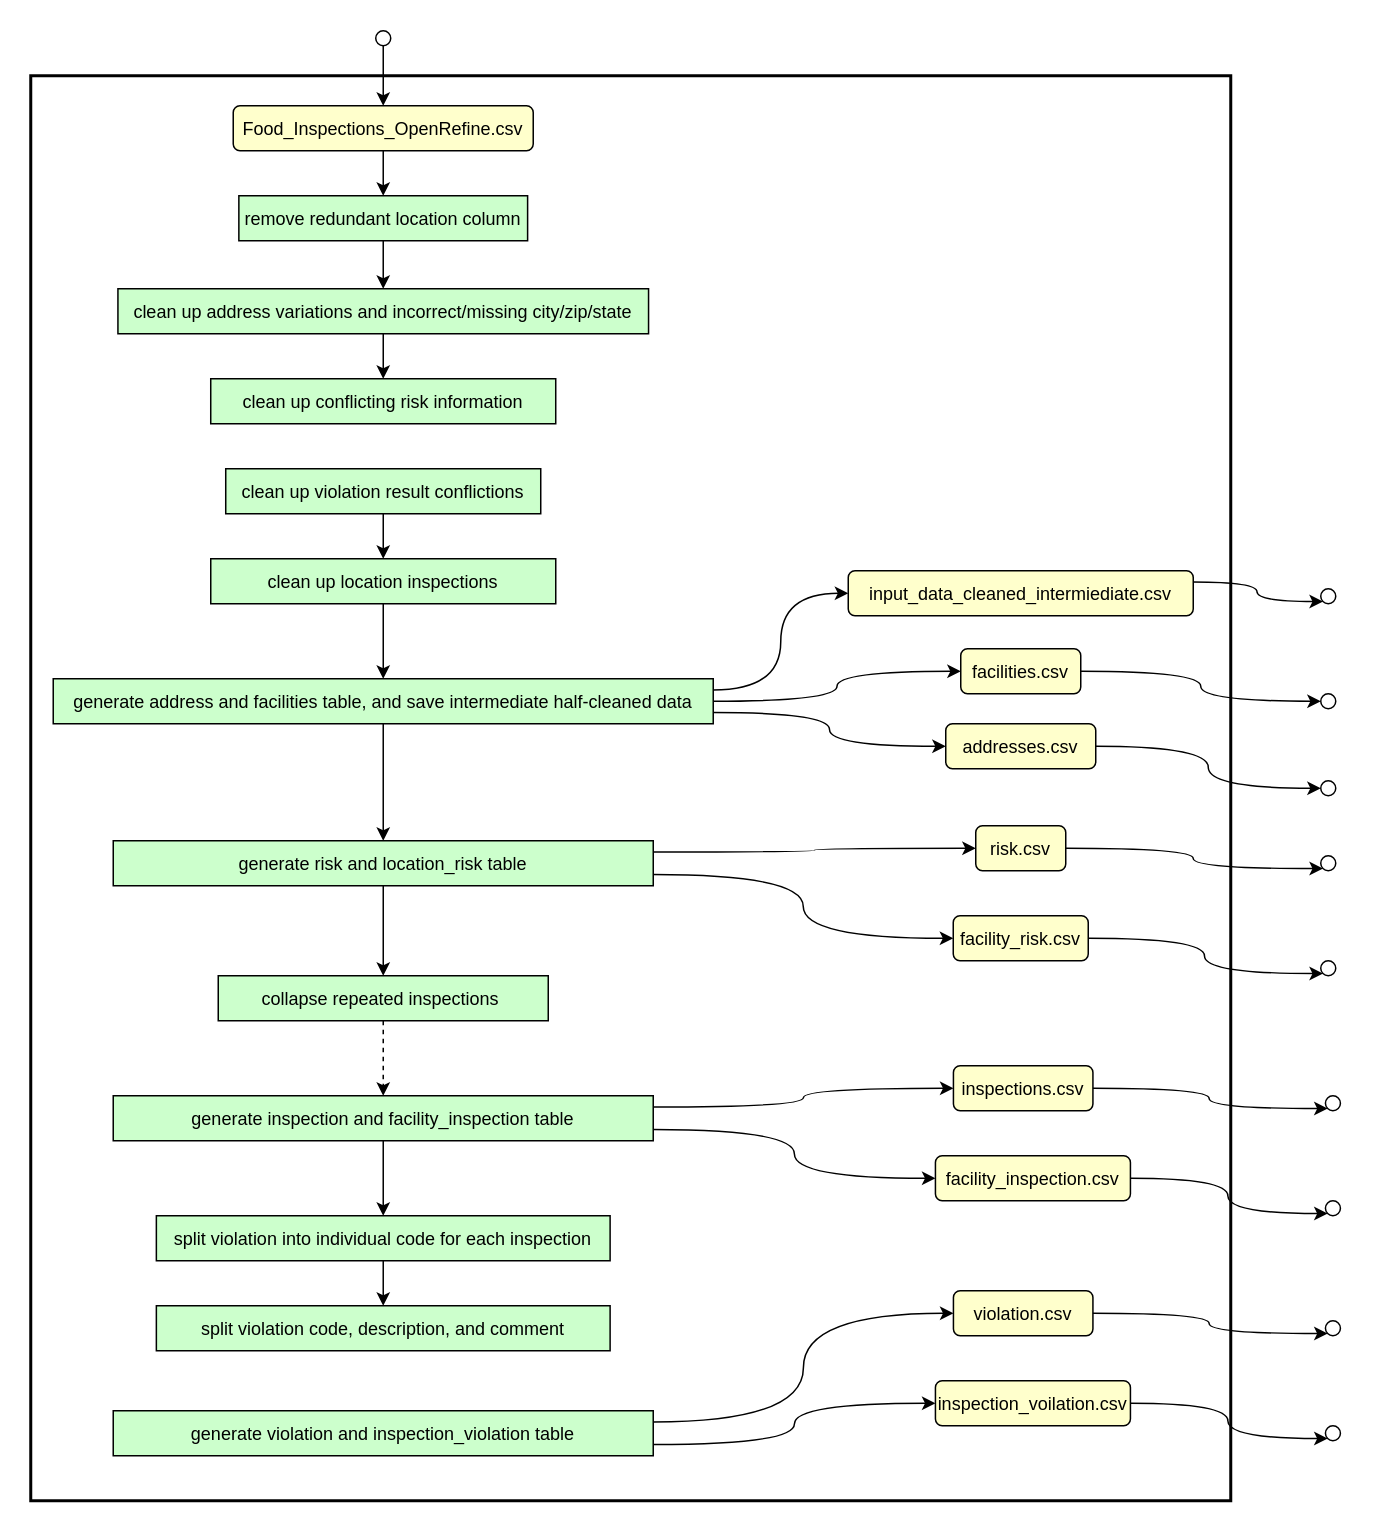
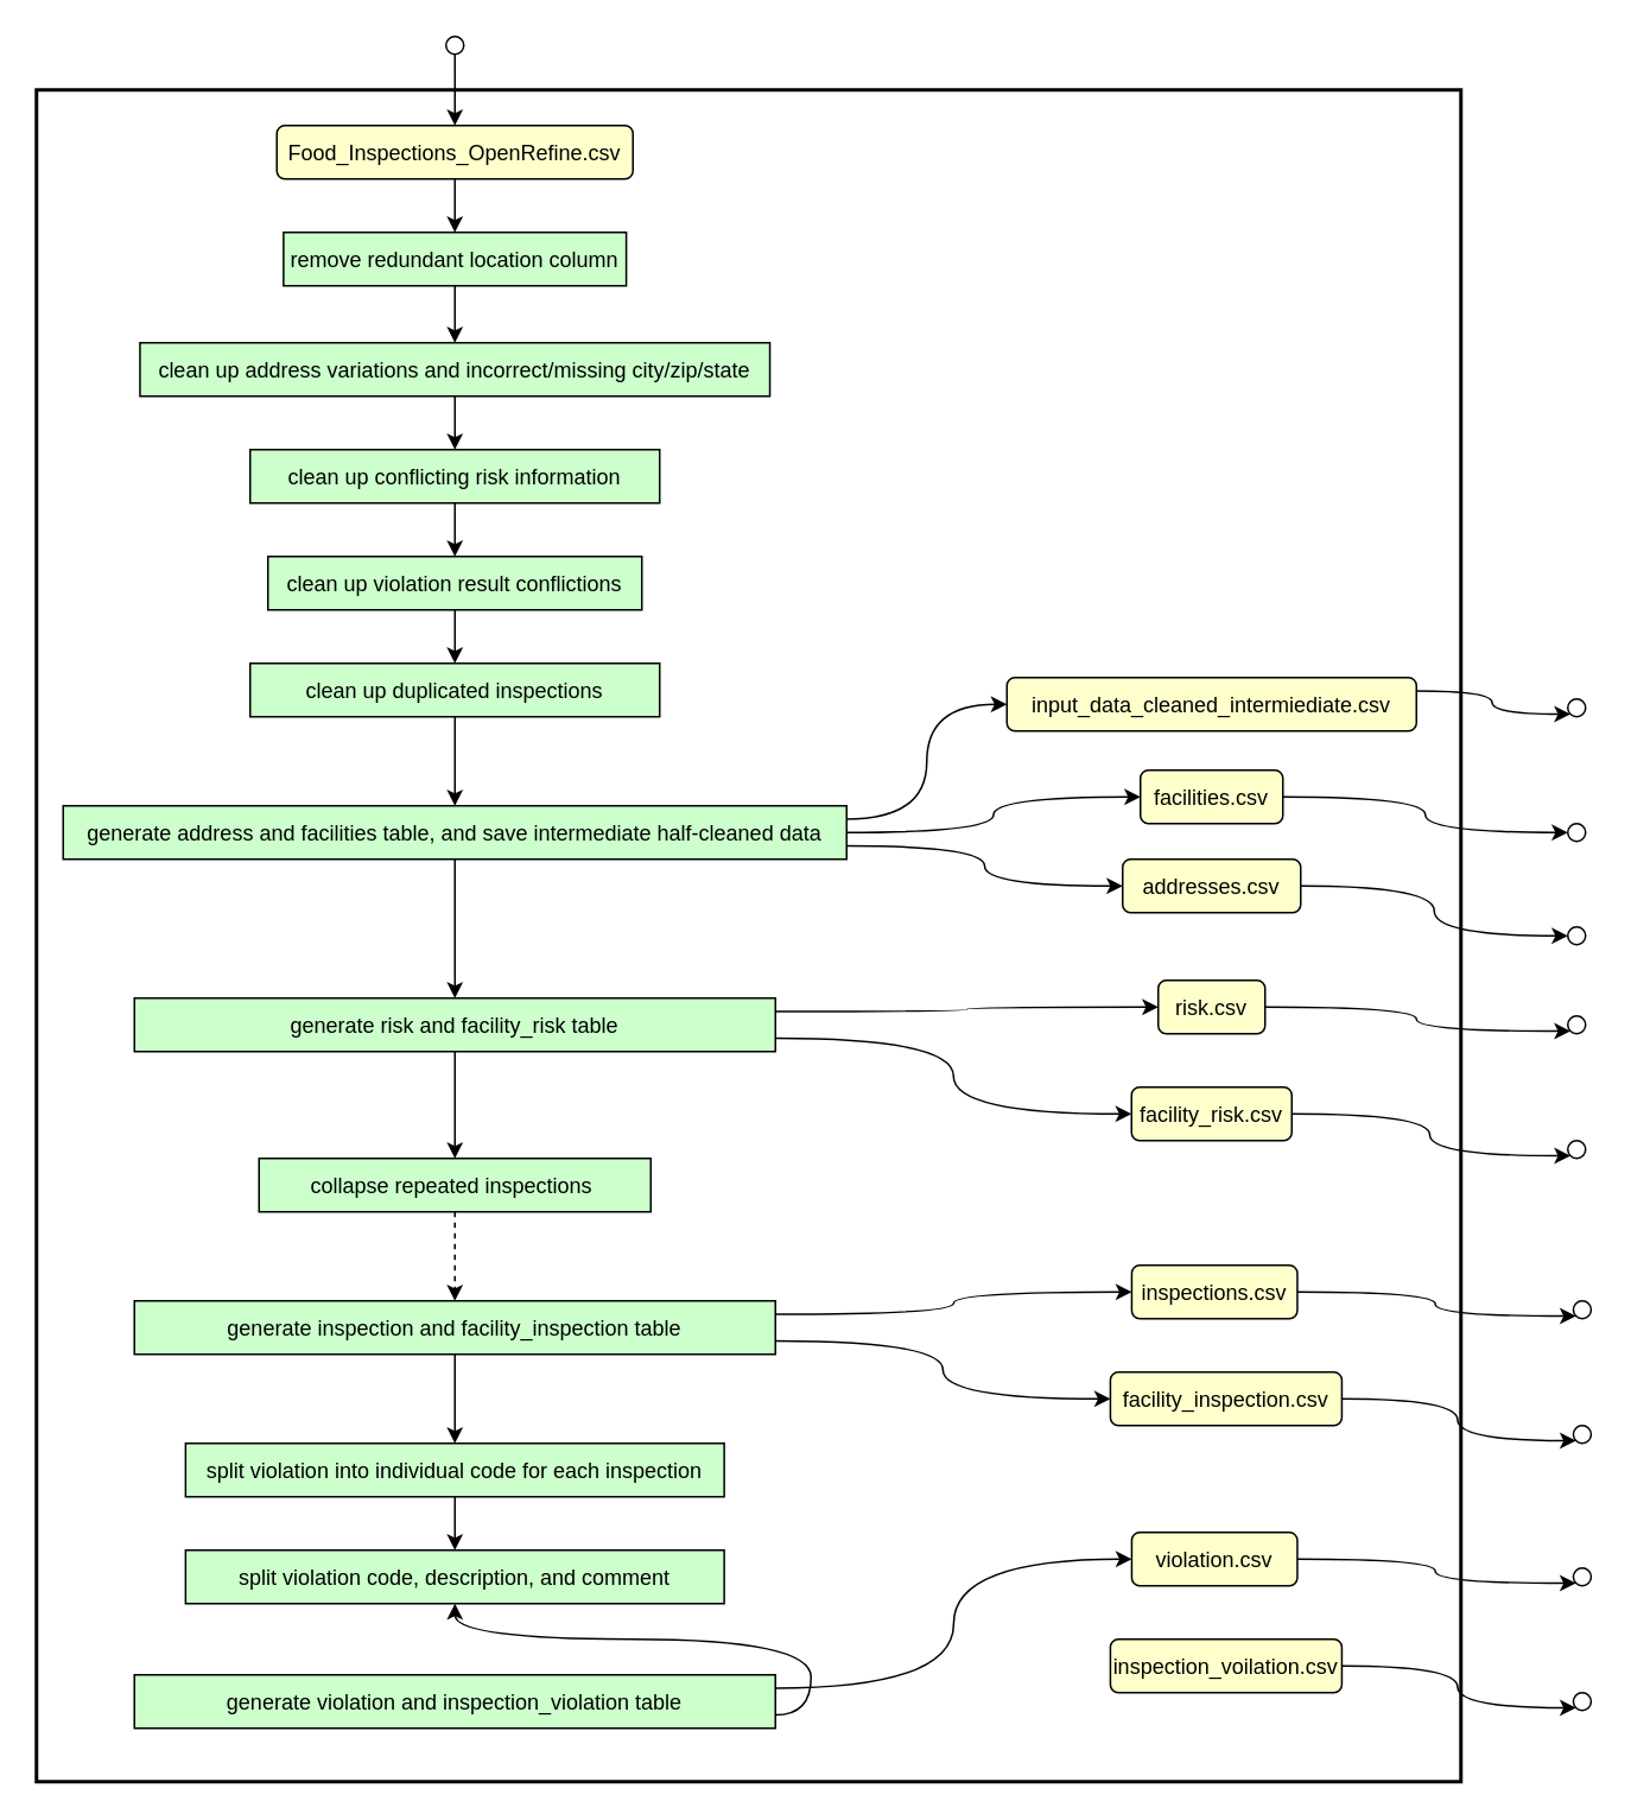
+ <mxCell id="31" style="edgeStyle=none;rounded=0;orthogonalLoop=1;jettySize=auto;html=1;exitX=0.5;exitY=1;exitDx=0;exitDy=0;entryX=0.5;entryY=0;entryDx=0;entryDy=0;fontSize=15;endArrow=classic;endFill=1;" parent="1" source="32" target="34" edge="1"><mxGeometry relative="1" as="geometry" /></mxCell>
- <mxCell id="36" value="clean up location inspections" style="align=center;verticalAlign=middle;fontStyle=0;strokeWidth=1;fillColor=#CCFFCC;rounded=0;sketch=0;shadow=0;glass=0;spacingTop=2;spacingBottom=2;spacing=2;" parent="1" vertex="1"><mxGeometry x="140" y="372" width="230" height="30" as="geometry" /></mxCell>
+ <mxCell id="36" value="clean up duplicated inspections" style="align=center;verticalAlign=middle;fontStyle=0;strokeWidth=1;fillColor=#CCFFCC;rounded=0;sketch=0;shadow=0;glass=0;spacingTop=2;spacingBottom=2;spacing=2;" parent="1" vertex="1"><mxGeometry x="140" y="372" width="230" height="30" as="geometry" /></mxCell>
- <mxCell id="10" value="generate risk and location_risk table" style="align=center;verticalAlign=middle;fontStyle=0;strokeWidth=1;fillColor=#CCFFCC;rounded=0;sketch=0;shadow=0;glass=0;spacingTop=2;spacingBottom=2;spacing=2;" parent="1" vertex="1"><mxGeometry x="75" y="560" width="360" height="30" as="geometry" /></mxCell>
+ <mxCell id="10" value="generate risk and facility_risk table" style="align=center;verticalAlign=middle;fontStyle=0;strokeWidth=1;fillColor=#CCFFCC;rounded=0;sketch=0;shadow=0;glass=0;spacingTop=2;spacingBottom=2;spacing=2;" parent="1" vertex="1"><mxGeometry x="75" y="560" width="360" height="30" as="geometry" /></mxCell>
- <mxCell id="59" style="edgeStyle=orthogonalEdgeStyle;curved=1;rounded=0;orthogonalLoop=1;jettySize=auto;html=1;exitX=1;exitY=0.75;exitDx=0;exitDy=0;entryX=0;entryY=0.5;entryDx=0;entryDy=0;fontSize=15;endArrow=classic;endFill=1;" parent="1" source="60" target="56" edge="1"><mxGeometry relative="1" as="geometry"><mxPoint x="638.12" y="995" as="targetPoint" /></mxGeometry></mxCell>
+ <mxCell id="59" style="edgeStyle=orthogonalEdgeStyle;curved=1;rounded=0;orthogonalLoop=1;jettySize=auto;html=1;exitX=1;exitY=0.75;exitDx=0;exitDy=0;fontSize=15;endArrow=classic;endFill=1;" parent="1" source="60" target="55" edge="1"><mxGeometry relative="1" as="geometry"><mxPoint x="638.12" y="995" as="targetPoint" /></mxGeometry></mxCell>
